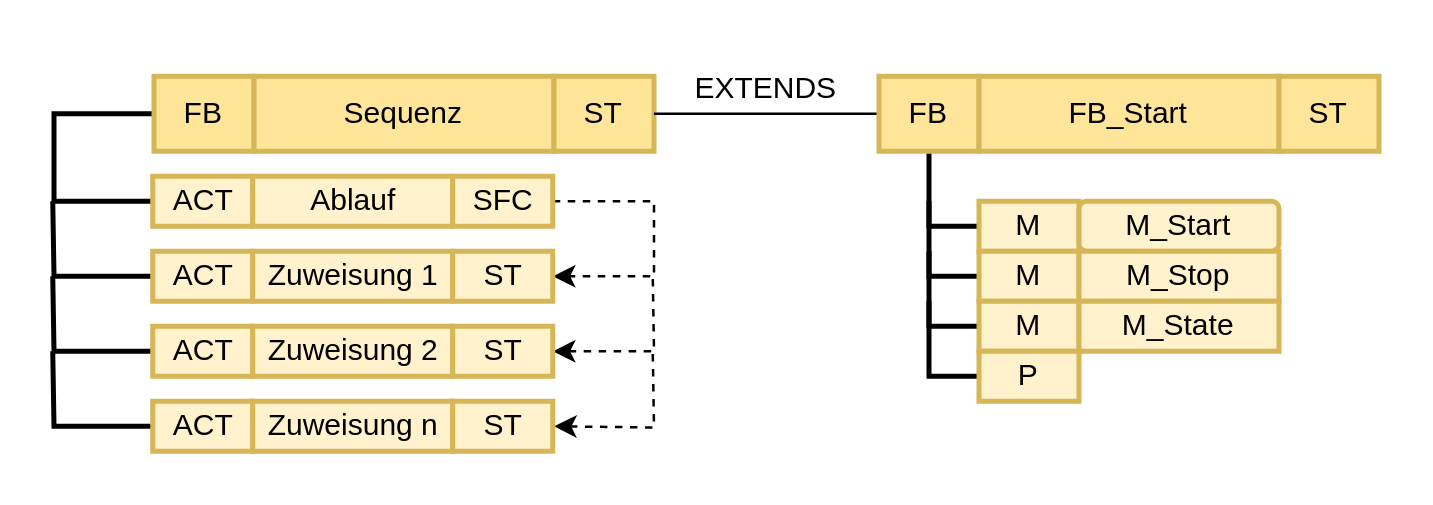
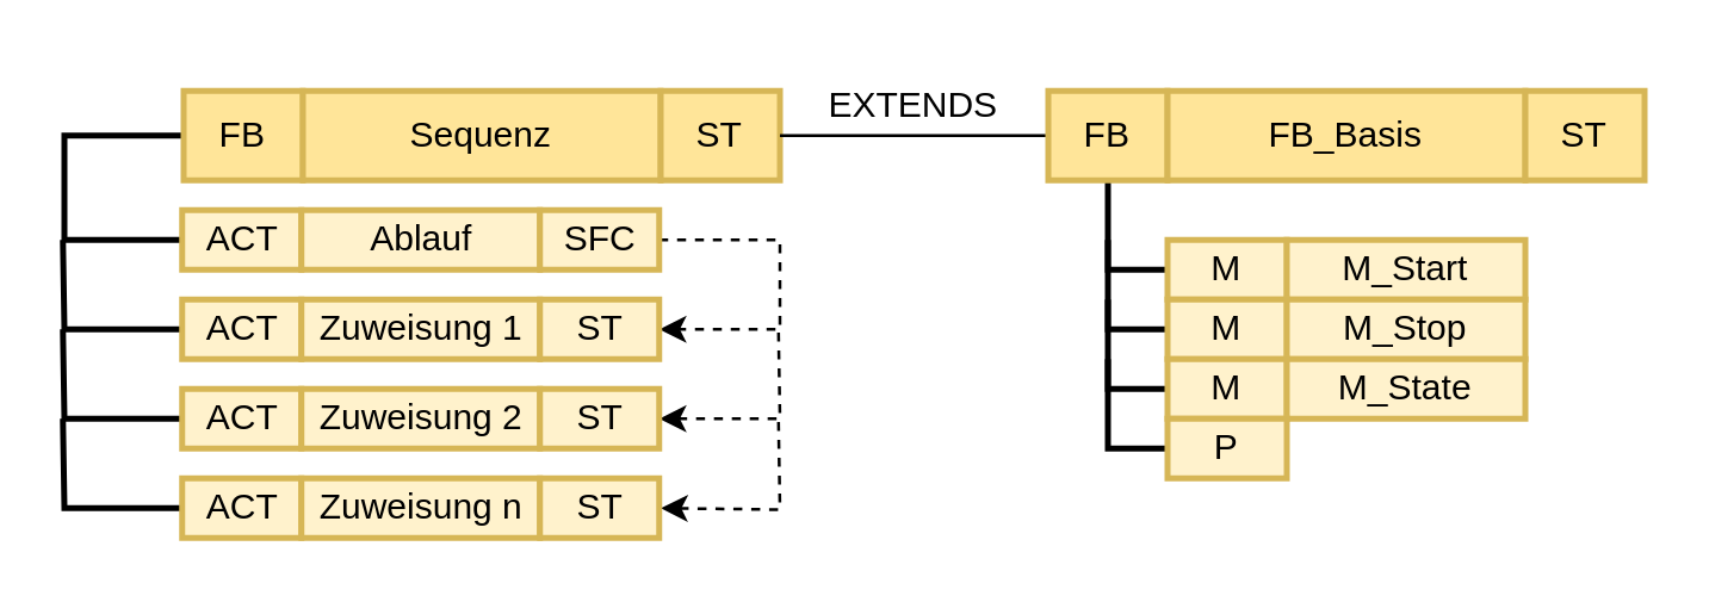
- <mxCell id="27" value="FB_Start" style="rounded=0;whiteSpace=wrap;html=1;fillColor=#FFE599;strokeColor=#d6b656;strokeWidth=2;" vertex="1" parent="1"><mxGeometry x="391" y="30" width="120" height="30" as="geometry" /></mxCell>
+ <mxCell id="27" value="FB_Basis" style="rounded=0;whiteSpace=wrap;html=1;fillColor=#FFE599;strokeColor=#d6b656;strokeWidth=2;" vertex="1" parent="1"><mxGeometry x="391" y="30" width="120" height="30" as="geometry" /></mxCell>
- <mxCell id="31" value="M_Start" style="whiteSpace=wrap;html=1;fillColor=#fff2cc;strokeColor=#d6b656;strokeWidth=2;rounded=1;" vertex="1" parent="1"><mxGeometry x="431" y="80" width="80" height="20" as="geometry" /></mxCell>
+ <mxCell id="31" value="M_Start" style="rounded=0;whiteSpace=wrap;html=1;fillColor=#fff2cc;strokeColor=#d6b656;strokeWidth=2;" vertex="1" parent="1"><mxGeometry x="431" y="80" width="80" height="20" as="geometry" /></mxCell>
